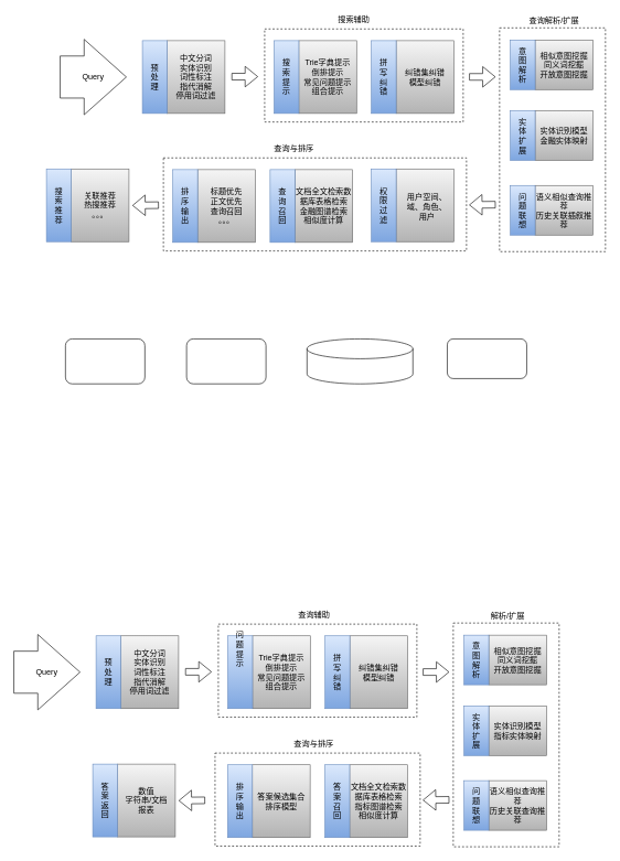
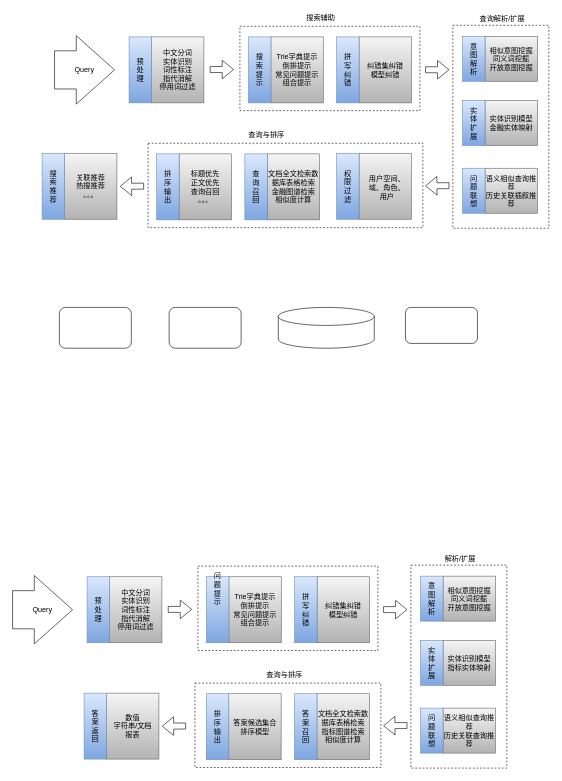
- <mxCell id="83" value="查询辅助" style="text;html=1;strokeColor=none;fillColor=none;align=center;verticalAlign=middle;whiteSpace=wrap;rounded=0;shadow=0;dashed=1;" vertex="1" parent="1"><mxGeometry x="443.5" y="920" width="60" height="20" as="geometry" /></mxCell>
